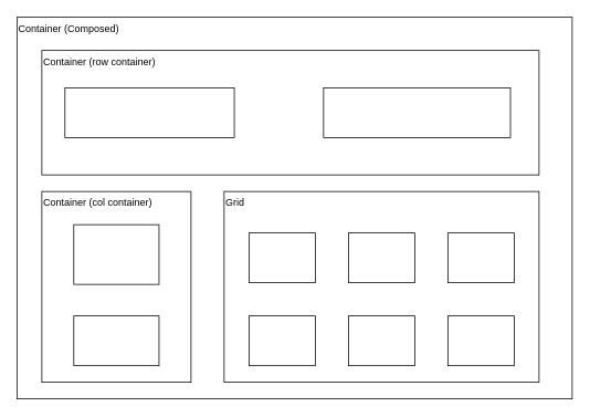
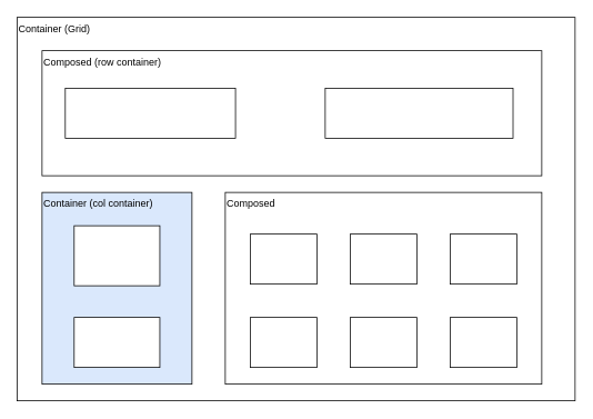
- <mxCell id="2" value="Container (Composed)" style="whiteSpace=wrap;html=1;align=left;verticalAlign=top;" vertex="1" parent="1"><mxGeometry x="20" y="20" width="670" height="460" as="geometry" /></mxCell>
+ <mxCell id="2" value="Container (Grid)" style="whiteSpace=wrap;html=1;align=left;verticalAlign=top;" vertex="1" parent="1"><mxGeometry x="20" y="20" width="670" height="460" as="geometry" /></mxCell>
- <mxCell id="4" value="Container (row container)" style="whiteSpace=wrap;html=1;align=left;verticalAlign=top;" vertex="1" parent="3"><mxGeometry width="600" height="150" as="geometry" /></mxCell>
+ <mxCell id="4" value="Composed (row container)" style="whiteSpace=wrap;html=1;align=left;verticalAlign=top;" vertex="1" parent="3"><mxGeometry width="600" height="150" as="geometry" /></mxCell>
- <mxCell id="11" value="Grid" style="whiteSpace=wrap;html=1;align=left;verticalAlign=top;" vertex="1" parent="1"><mxGeometry x="270" y="230" width="380" height="230" as="geometry" /></mxCell>
+ <mxCell id="11" value="Composed" style="whiteSpace=wrap;html=1;align=left;verticalAlign=top;" vertex="1" parent="1"><mxGeometry x="270" y="230" width="380" height="230" as="geometry" /></mxCell>
- <mxCell id="8" value="Container (col container)" style="whiteSpace=wrap;html=1;align=left;verticalAlign=top;" vertex="1" parent="7"><mxGeometry width="180" height="230" as="geometry" /></mxCell>
+ <mxCell id="8" value="Container (col container)" style="whiteSpace=wrap;html=1;align=left;verticalAlign=top;fillColor=#dae8fc;" vertex="1" parent="7"><mxGeometry width="180" height="230" as="geometry" /></mxCell>
